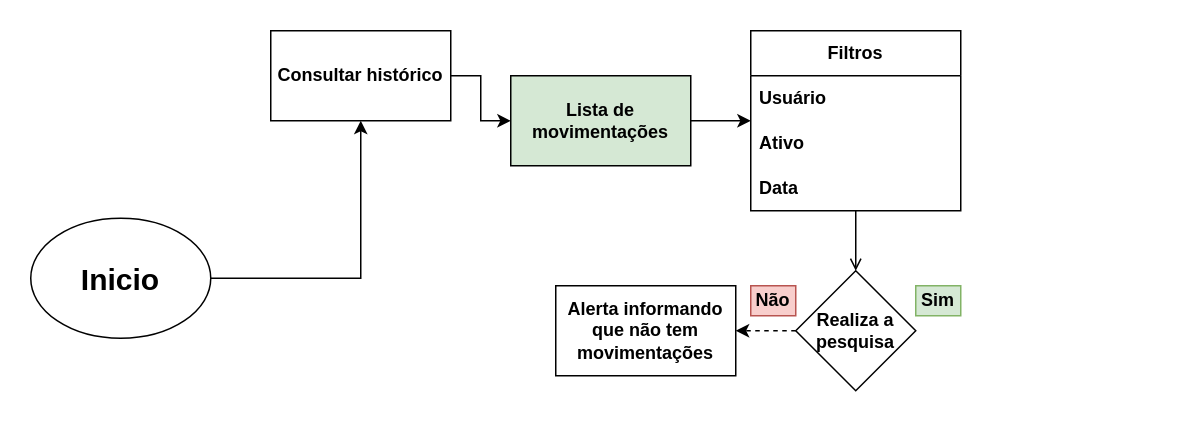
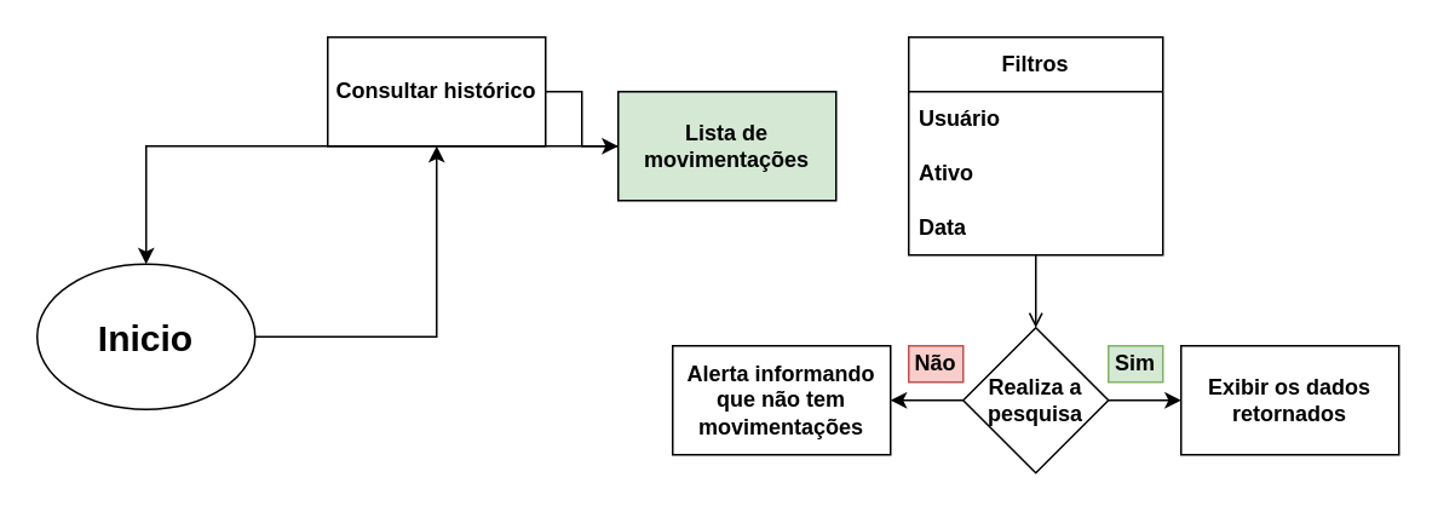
- <mxCell id="11" style="edgeStyle=orthogonalEdgeStyle;rounded=0;orthogonalLoop=1;jettySize=auto;html=1;fontStyle=1" edge="1" parent="1" source="12" target="7"><mxGeometry relative="1" as="geometry" /></mxCell>
+ <mxCell id="11" style="edgeStyle=orthogonalEdgeStyle;rounded=0;orthogonalLoop=1;jettySize=auto;html=1;fontStyle=1;" edge="1" parent="1" source="12" target="3"><mxGeometry relative="1" as="geometry" /></mxCell>
- <mxCell id="14" value="" style="edgeStyle=orthogonalEdgeStyle;rounded=0;orthogonalLoop=1;jettySize=auto;html=1;dashed=1;" edge="1" parent="1" source="15" target="19"><mxGeometry relative="1" as="geometry" /></mxCell>
+ <mxCell id="14" value="" style="edgeStyle=orthogonalEdgeStyle;rounded=0;orthogonalLoop=1;jettySize=auto;html=1;" edge="1" parent="1" source="15" target="19"><mxGeometry relative="1" as="geometry" /></mxCell>
+ <mxCell id="13" value="" style="edgeStyle=orthogonalEdgeStyle;rounded=0;orthogonalLoop=1;jettySize=auto;html=1;" edge="1" parent="1" source="15" target="16"><mxGeometry relative="1" as="geometry" /></mxCell>
+ <mxCell id="16" value="Exibir os dados retornados" style="whiteSpace=wrap;html=1;fontStyle=1;startSize=30;" vertex="1" parent="1"><mxGeometry x="650" y="190" width="120" height="60" as="geometry" /></mxCell>
